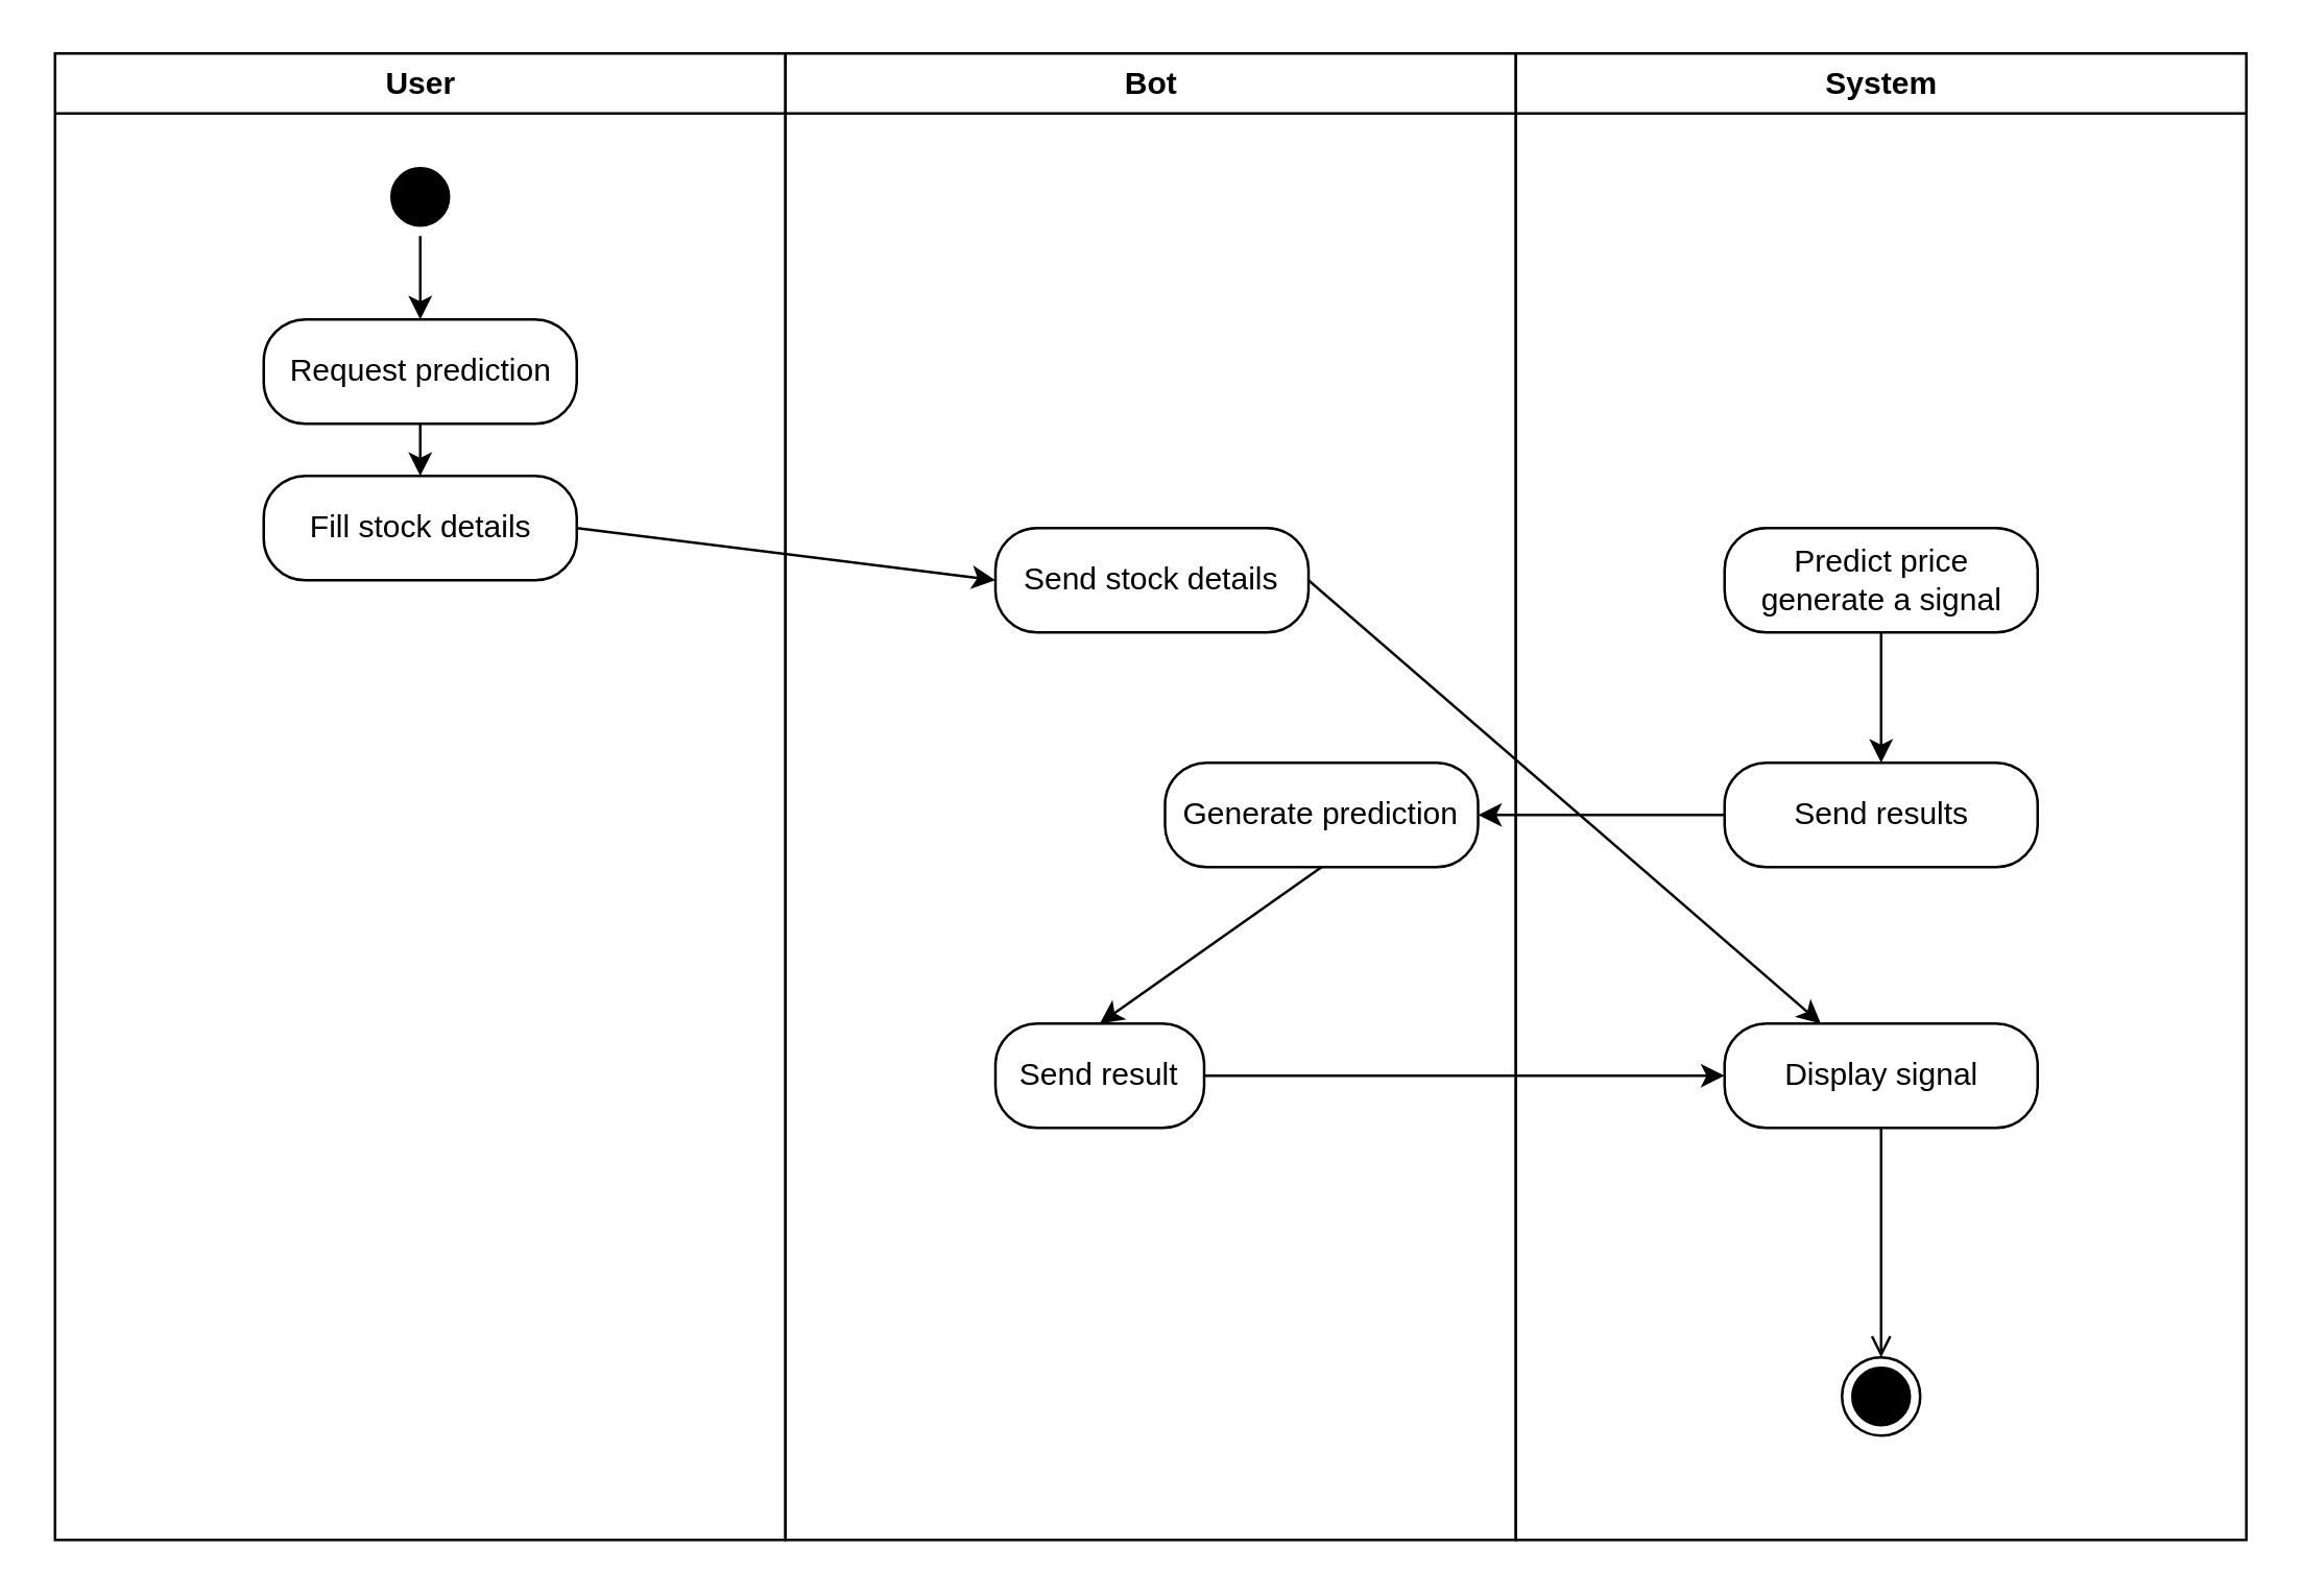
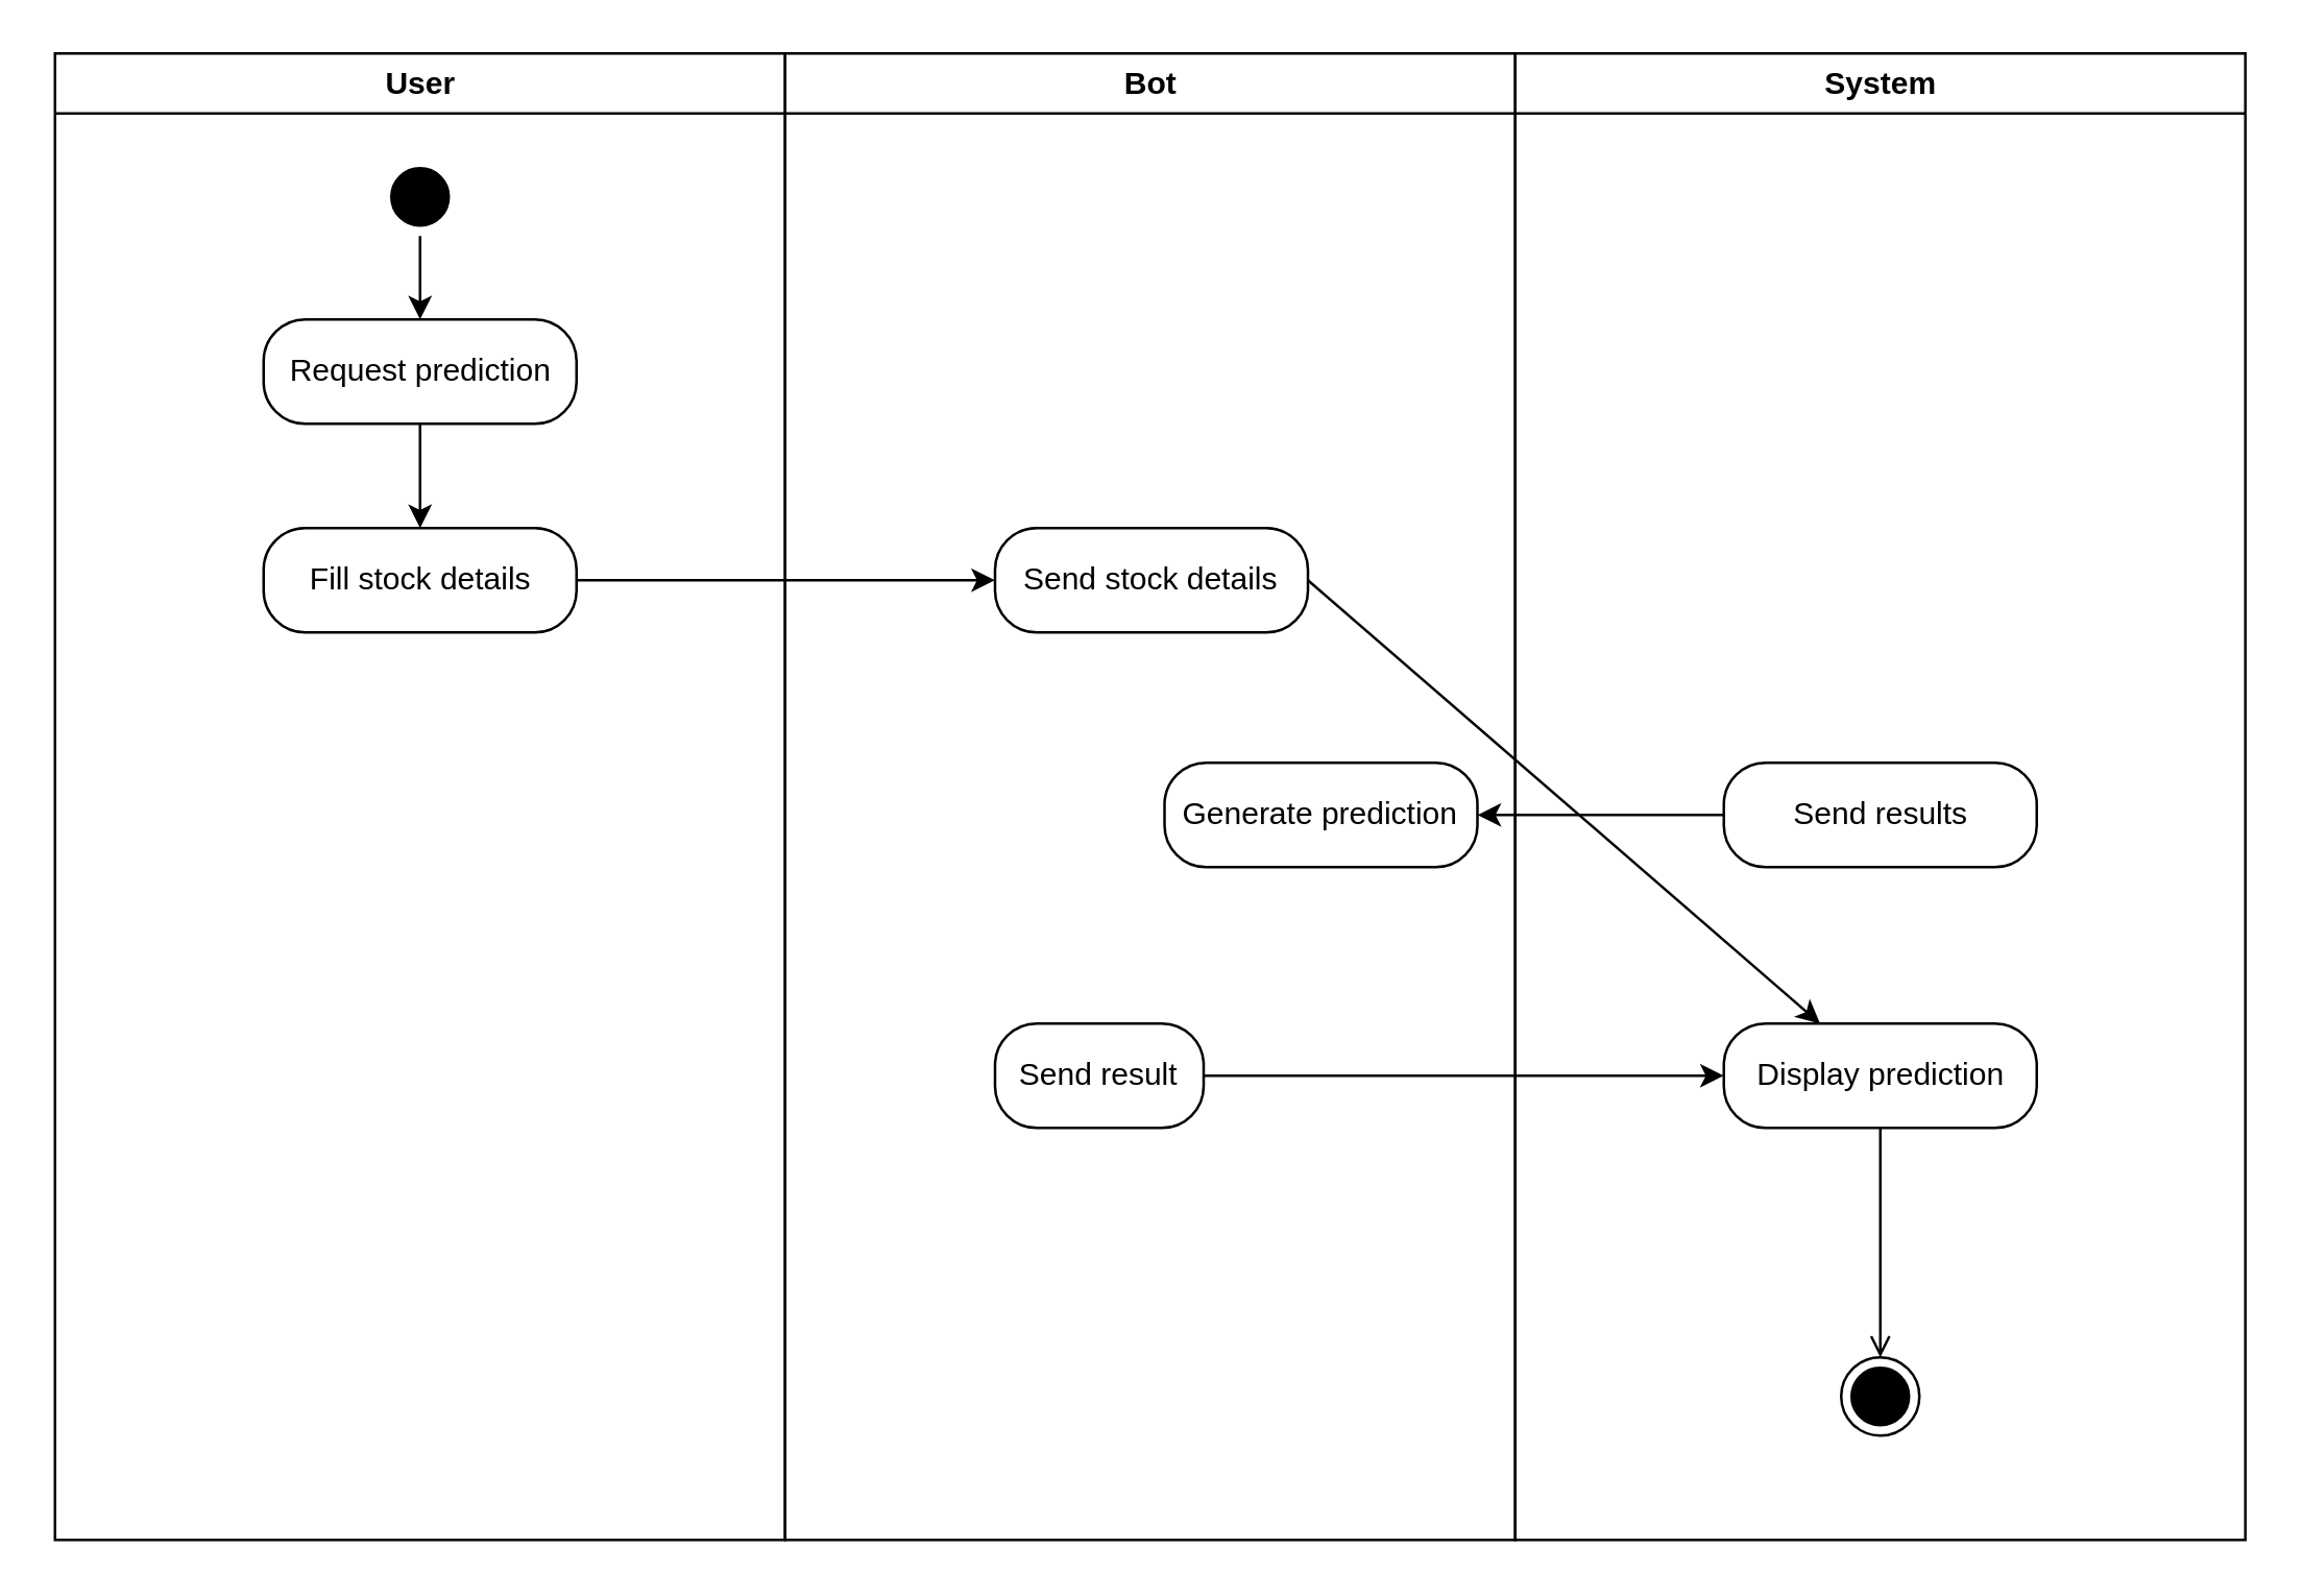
- <mxCell id="7" value="Fill stock&amp;nbsp;&lt;span style=&quot;background-color: initial;&quot;&gt;details&lt;/span&gt;" style="rounded=1;whiteSpace=wrap;html=1;arcSize=40;fontColor=#000000;fillColor=#FFFFFF;strokeColor=#000000;shadow=0;" parent="2" vertex="1"><mxGeometry x="80" y="162" width="120" height="40" as="geometry" /></mxCell>
+ <mxCell id="7" value="Fill stock&amp;nbsp;&lt;span style=&quot;background-color: initial;&quot;&gt;details&lt;/span&gt;" style="rounded=1;whiteSpace=wrap;html=1;arcSize=40;fontColor=#000000;fillColor=#FFFFFF;strokeColor=#000000;shadow=0;" parent="2" vertex="1"><mxGeometry x="80" y="182" width="120" height="40" as="geometry" /></mxCell>
- <mxCell id="16" value="&lt;div&gt;Predict price&lt;/div&gt;&lt;div&gt;generate a signal&lt;/div&gt;" style="rounded=1;whiteSpace=wrap;html=1;arcSize=40;fontColor=#000000;fillColor=#FFFFFF;strokeColor=#000000;shadow=0;" parent="13" vertex="1"><mxGeometry x="80" y="182" width="120" height="40" as="geometry" /></mxCell>
- <mxCell id="18" value="" style="edgeStyle=orthogonalEdgeStyle;rounded=0;orthogonalLoop=1;jettySize=auto;html=1;exitX=0.5;exitY=1;exitDx=0;exitDy=0;entryX=0.5;entryY=0;entryDx=0;entryDy=0;" parent="13" source="16" target="17" edge="1"><mxGeometry relative="1" as="geometry"><mxPoint x="135" y="234" as="sourcePoint" /><mxPoint x="180" y="304" as="targetPoint" /></mxGeometry></mxCell>
- <mxCell id="12" value="" style="endArrow=classic;html=1;rounded=0;exitX=0.5;exitY=1;exitDx=0;exitDy=0;entryX=0.5;entryY=0;entryDx=0;entryDy=0;" parent="8" source="10" target="11" edge="1"><mxGeometry width="50" height="50" relative="1" as="geometry"><mxPoint x="155.5" y="392" as="sourcePoint" /><mxPoint x="205.5" y="342" as="targetPoint" /></mxGeometry></mxCell>
- <mxCell id="19" value="Display signal" style="rounded=1;whiteSpace=wrap;html=1;arcSize=40;fontColor=#000000;fillColor=#FFFFFF;strokeColor=#000000;shadow=0;" parent="13" vertex="1"><mxGeometry x="80" y="372" width="120" height="40" as="geometry" /></mxCell>
+ <mxCell id="19" value="Display prediction" style="rounded=1;whiteSpace=wrap;html=1;arcSize=40;fontColor=#000000;fillColor=#FFFFFF;strokeColor=#000000;shadow=0;" parent="13" vertex="1"><mxGeometry x="80" y="372" width="120" height="40" as="geometry" /></mxCell>
